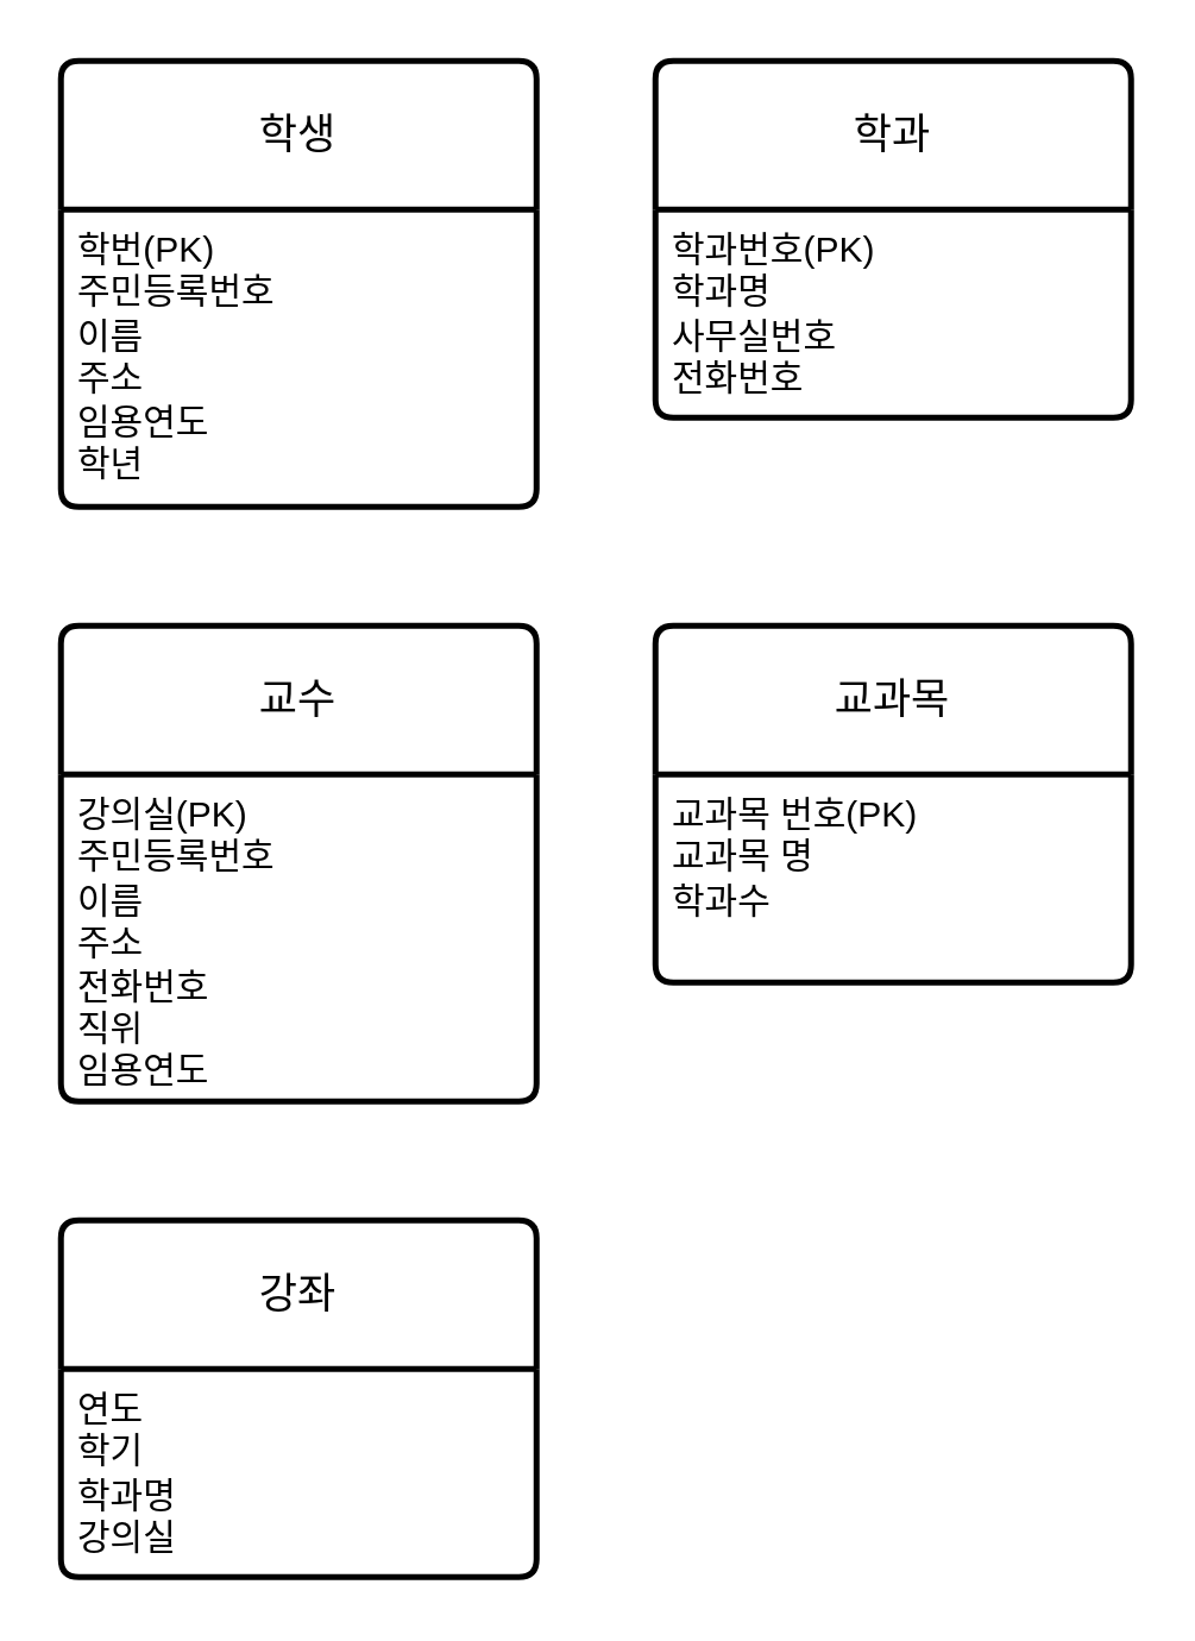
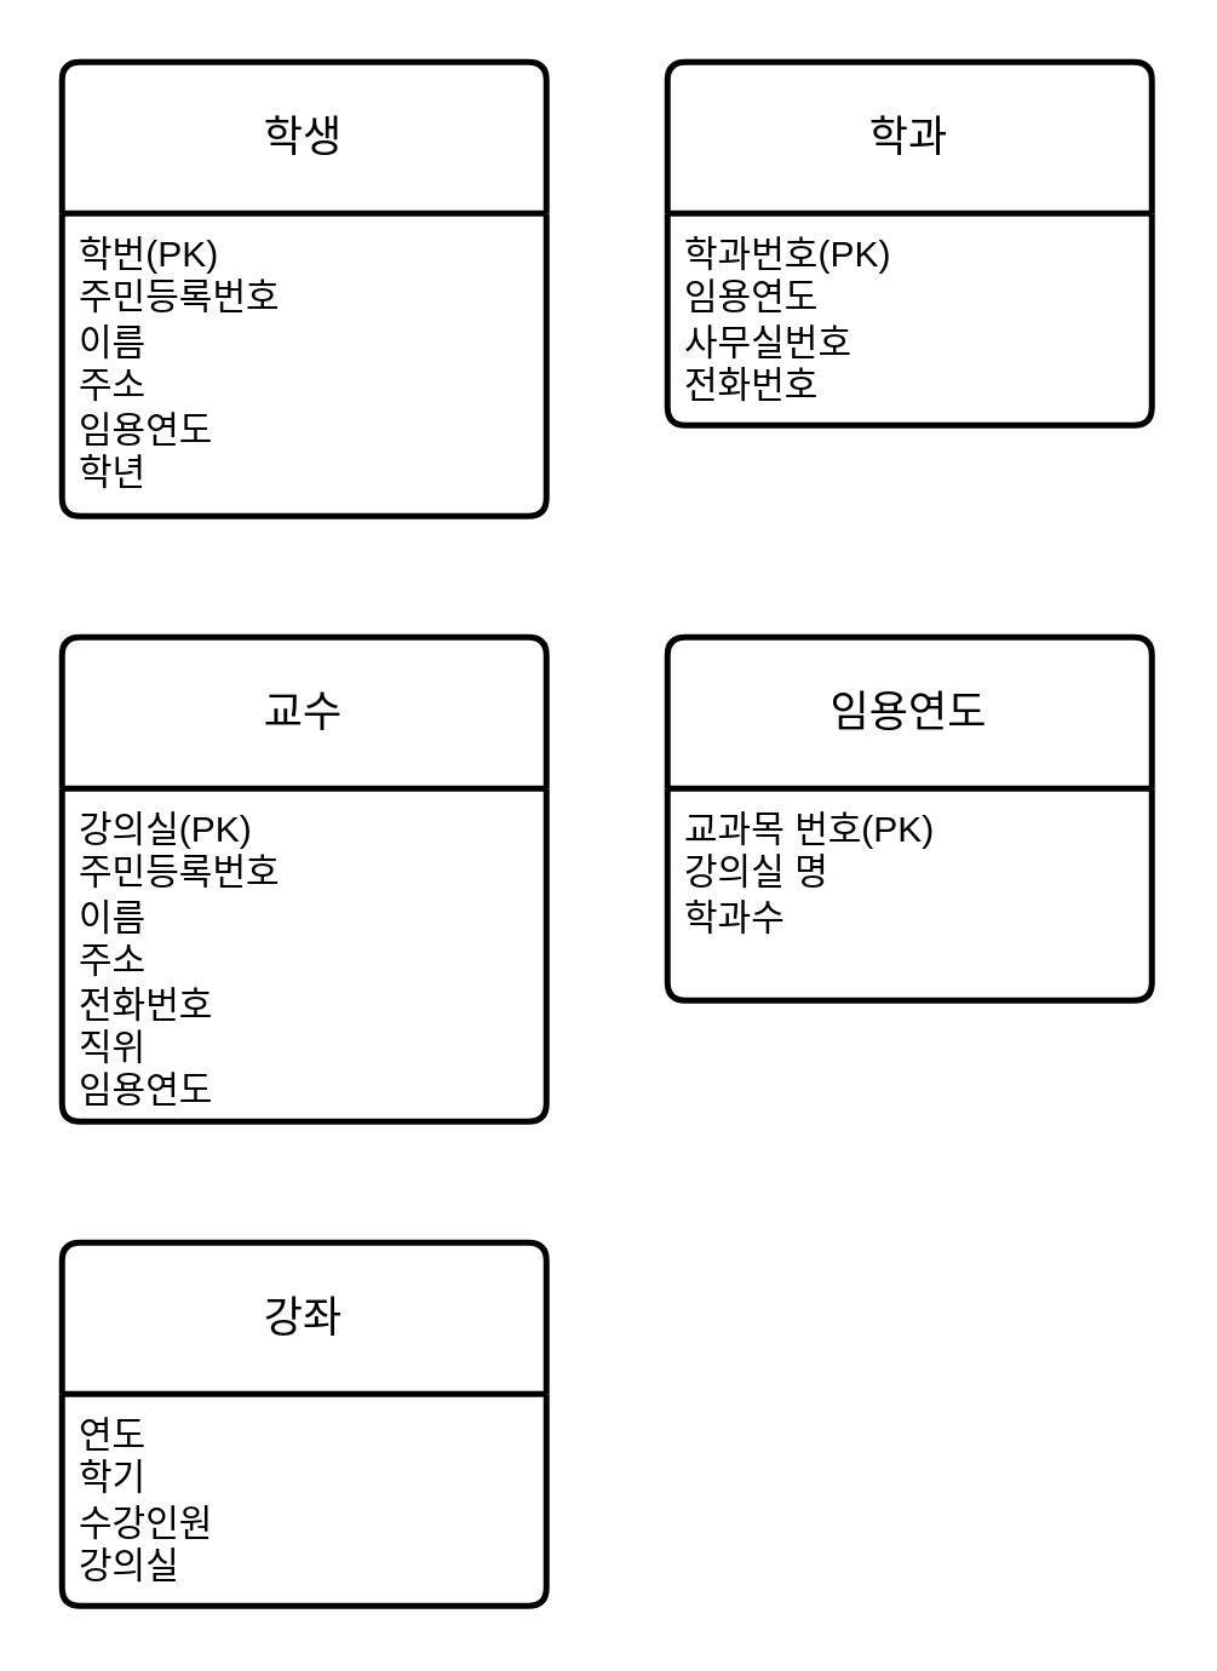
- <mxCell id="7" value="학과번호(PK)&lt;br&gt;학과명&lt;br&gt;사무실번호&lt;br&gt;전화번호" style="align=left;strokeColor=none;fillColor=none;spacingLeft=4;fontSize=12;verticalAlign=top;resizable=0;rotatable=0;part=1;html=1;" vertex="1" parent="6"><mxGeometry y="50" width="160" height="70" as="geometry" /></mxCell>
+ <mxCell id="7" value="학과번호(PK)&lt;br&gt;임용연도&lt;br&gt;사무실번호&lt;br&gt;전화번호" style="align=left;strokeColor=none;fillColor=none;spacingLeft=4;fontSize=12;verticalAlign=top;resizable=0;rotatable=0;part=1;html=1;" vertex="1" parent="6"><mxGeometry y="50" width="160" height="70" as="geometry" /></mxCell>
- <mxCell id="8" value="교과목" style="swimlane;childLayout=stackLayout;horizontal=1;startSize=50;horizontalStack=0;rounded=1;fontSize=14;fontStyle=0;strokeWidth=2;resizeParent=0;resizeLast=1;shadow=0;dashed=0;align=center;arcSize=4;whiteSpace=wrap;html=1;" vertex="1" parent="1"><mxGeometry x="220" y="210" width="160" height="120" as="geometry" /></mxCell>
+ <mxCell id="8" value="임용연도" style="swimlane;childLayout=stackLayout;horizontal=1;startSize=50;horizontalStack=0;rounded=1;fontSize=14;fontStyle=0;strokeWidth=2;resizeParent=0;resizeLast=1;shadow=0;dashed=0;align=center;arcSize=4;whiteSpace=wrap;html=1;" vertex="1" parent="1"><mxGeometry x="220" y="210" width="160" height="120" as="geometry" /></mxCell>
- <mxCell id="9" value="교과목 번호(PK)&lt;br&gt;교과목 명&lt;br&gt;학과수" style="align=left;strokeColor=none;fillColor=none;spacingLeft=4;fontSize=12;verticalAlign=top;resizable=0;rotatable=0;part=1;html=1;" vertex="1" parent="8"><mxGeometry y="50" width="160" height="70" as="geometry" /></mxCell>
+ <mxCell id="9" value="교과목 번호(PK)&lt;br&gt;강의실 명&lt;br&gt;학과수" style="align=left;strokeColor=none;fillColor=none;spacingLeft=4;fontSize=12;verticalAlign=top;resizable=0;rotatable=0;part=1;html=1;" vertex="1" parent="8"><mxGeometry y="50" width="160" height="70" as="geometry" /></mxCell>
- <mxCell id="11" value="연도&lt;br&gt;학기&lt;br&gt;학과명&lt;br&gt;강의실" style="align=left;strokeColor=none;fillColor=none;spacingLeft=4;fontSize=12;verticalAlign=top;resizable=0;rotatable=0;part=1;html=1;" vertex="1" parent="10"><mxGeometry y="50" width="160" height="70" as="geometry" /></mxCell>
+ <mxCell id="11" value="연도&lt;br&gt;학기&lt;br&gt;수강인원&lt;br&gt;강의실" style="align=left;strokeColor=none;fillColor=none;spacingLeft=4;fontSize=12;verticalAlign=top;resizable=0;rotatable=0;part=1;html=1;" vertex="1" parent="10"><mxGeometry y="50" width="160" height="70" as="geometry" /></mxCell>
